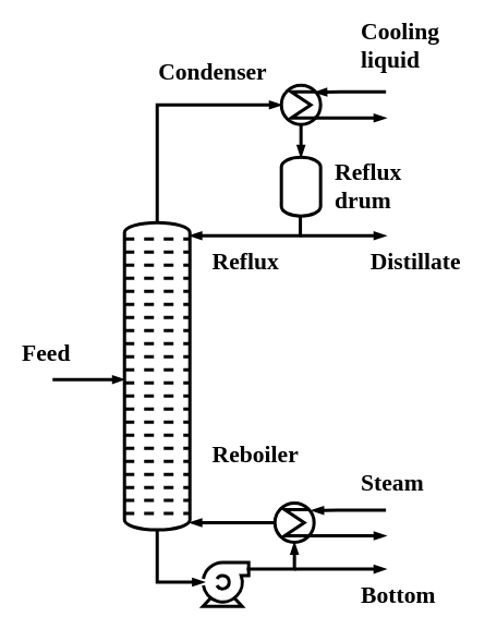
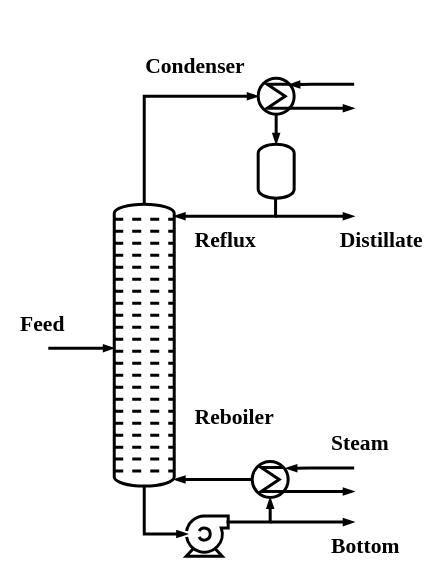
- <mxCell id="28" value="Cooling&lt;div&gt;liquid&lt;/div&gt;" style="text;html=1;align=left;verticalAlign=middle;resizable=0;points=[];autosize=1;strokeColor=none;fillColor=none;fontFamily=IBM Plex sans;fontSize=36;fontStyle=1" vertex="1" parent="1"><mxGeometry x="550" y="20" width="140" height="100" as="geometry" /></mxCell>
- <mxCell id="27" value="Reflux&lt;div&gt;drum&lt;/div&gt;" style="text;html=1;align=left;verticalAlign=middle;resizable=0;points=[];autosize=1;strokeColor=none;fillColor=none;fontFamily=IBM Plex sans;fontSize=36;fontStyle=1;fontColor=default;" vertex="1" parent="1"><mxGeometry x="510" y="235" width="130" height="100" as="geometry" /></mxCell>
